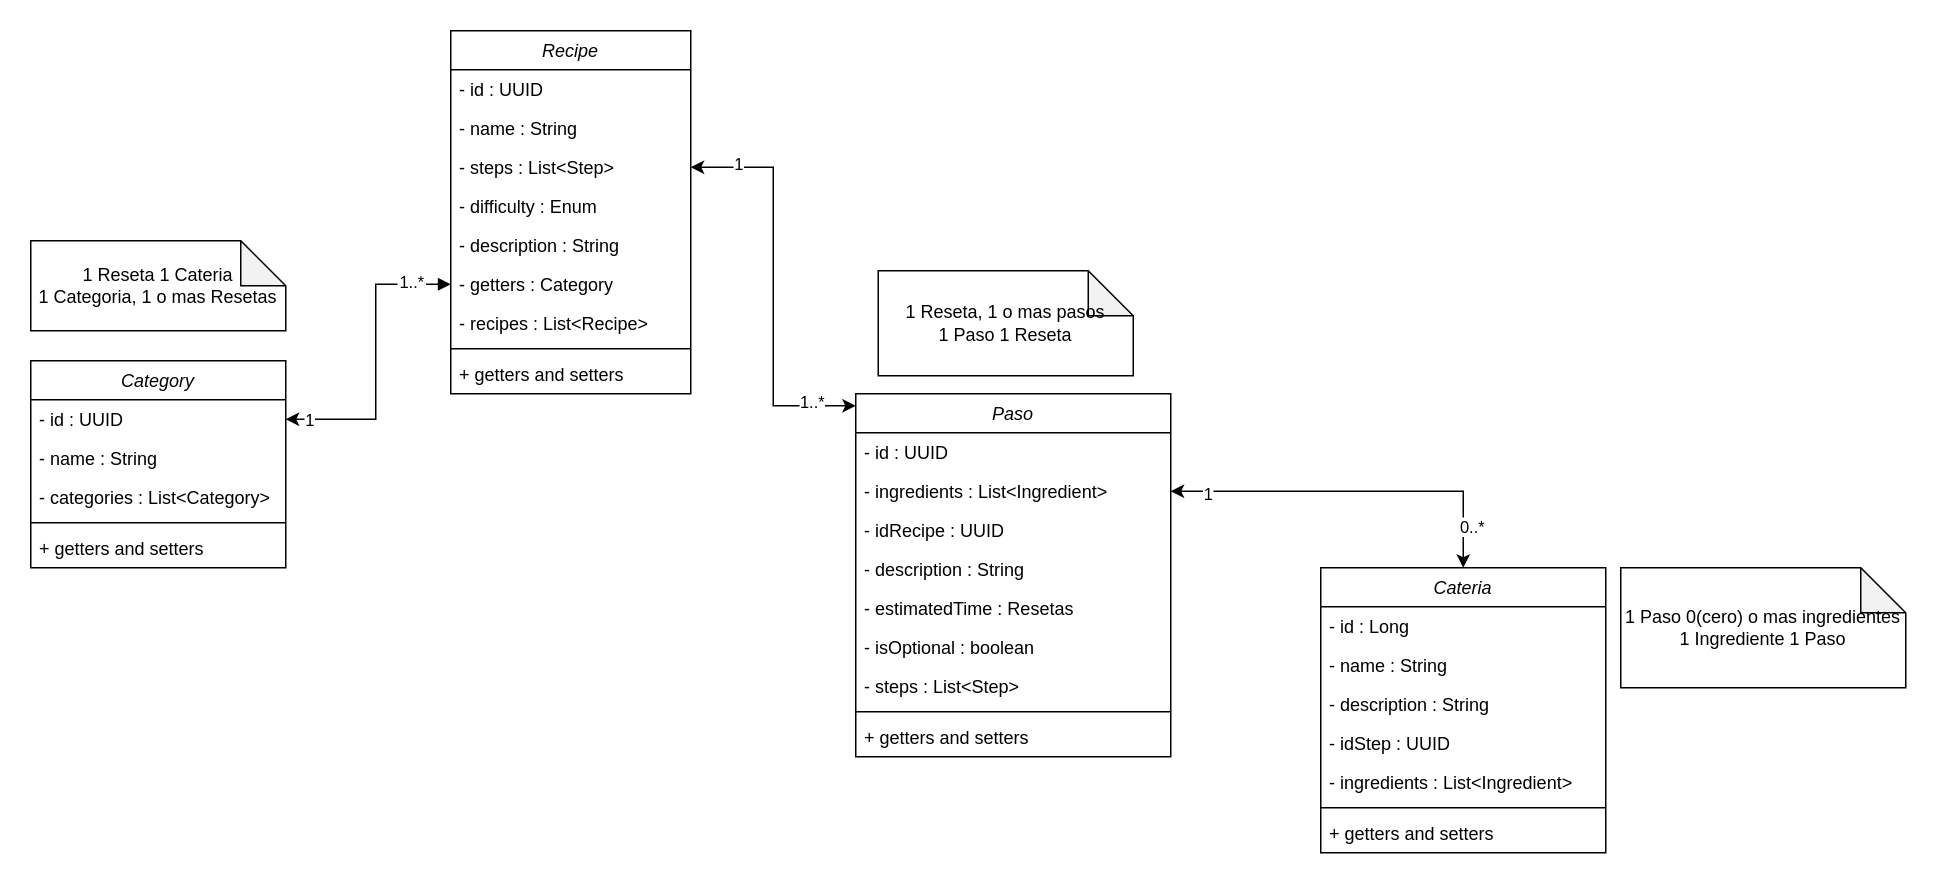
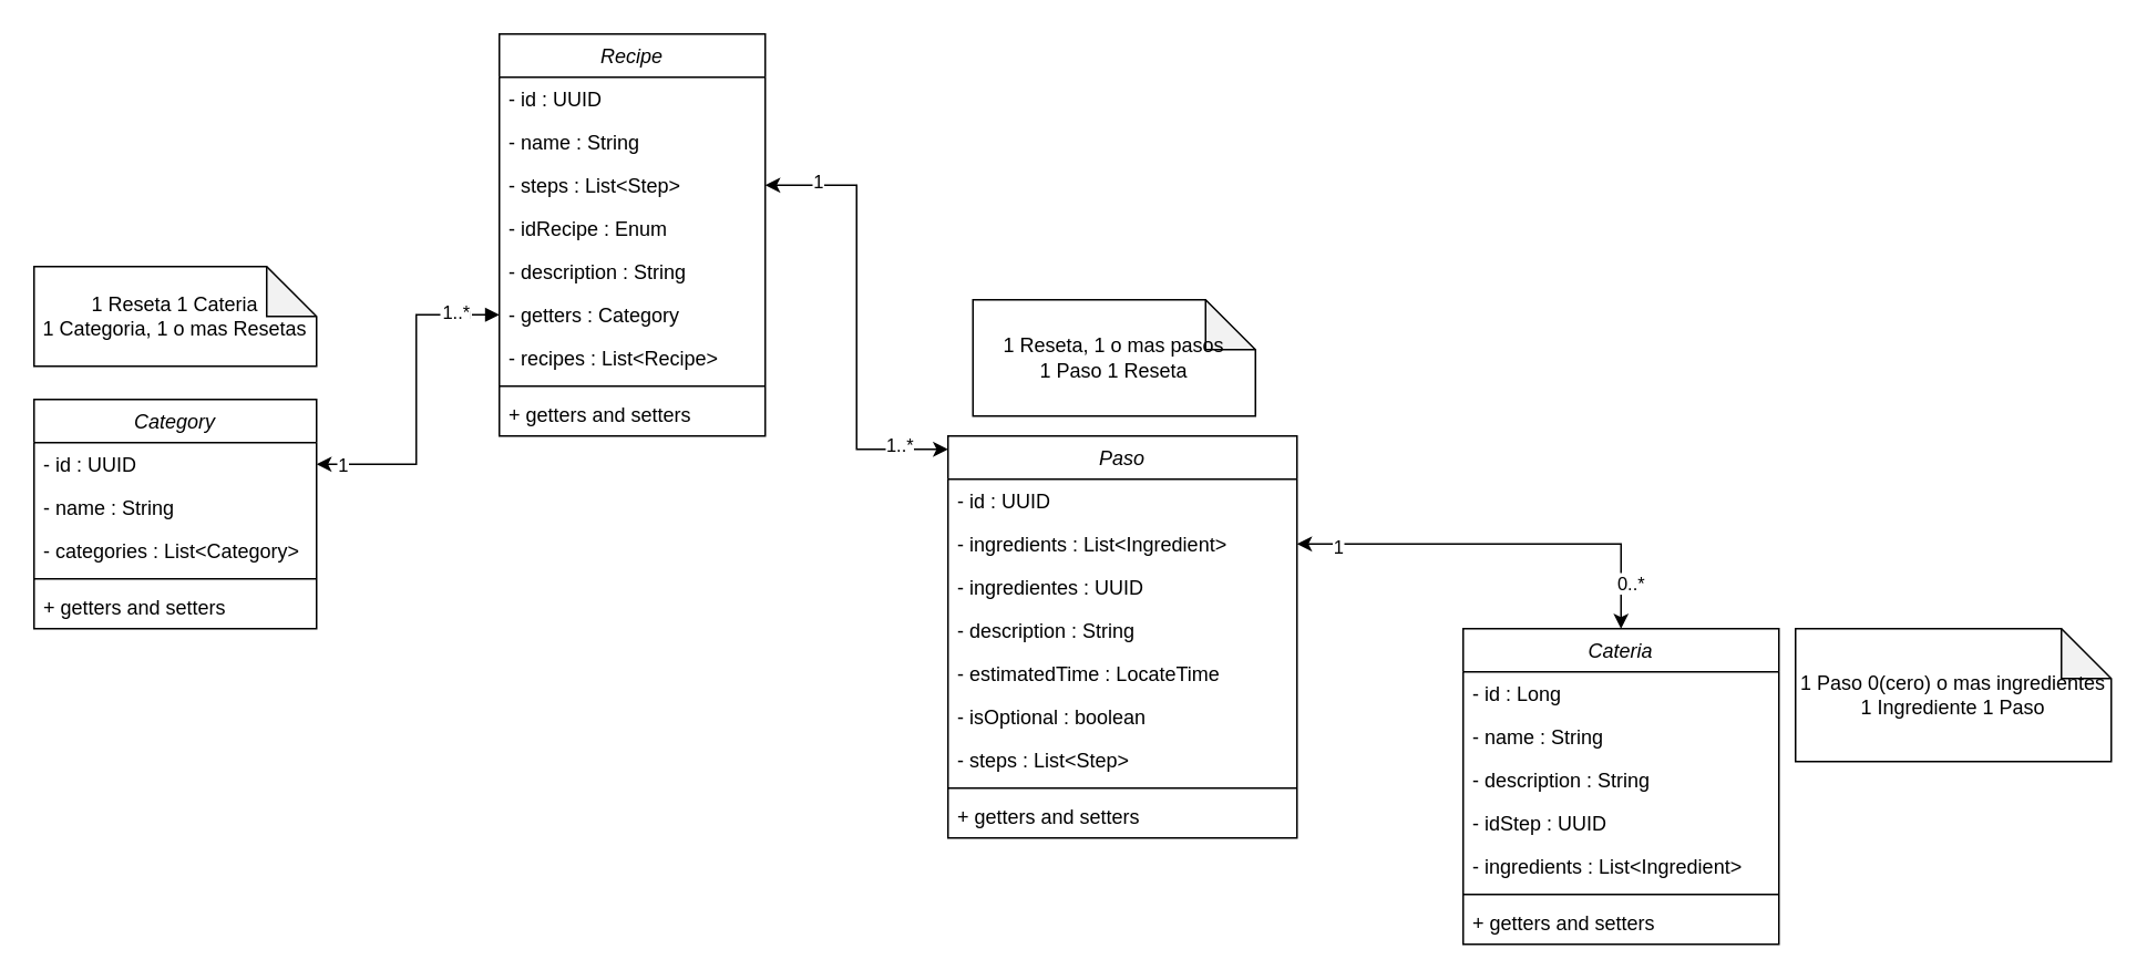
- <mxCell id="6" value="- difficulty : Enum" style="text;align=left;verticalAlign=top;spacingLeft=4;spacingRight=4;overflow=hidden;rotatable=0;points=[[0,0.5],[1,0.5]];portConstraint=eastwest;" parent="2" vertex="1"><mxGeometry y="104" width="160" height="26" as="geometry" /></mxCell>
+ <mxCell id="6" value="- idRecipe : Enum" style="text;align=left;verticalAlign=top;spacingLeft=4;spacingRight=4;overflow=hidden;rotatable=0;points=[[0,0.5],[1,0.5]];portConstraint=eastwest;" parent="2" vertex="1"><mxGeometry y="104" width="160" height="26" as="geometry" /></mxCell>
- <mxCell id="29" value="- idRecipe : UUID" style="text;align=left;verticalAlign=top;spacingLeft=4;spacingRight=4;overflow=hidden;rotatable=0;points=[[0,0.5],[1,0.5]];portConstraint=eastwest;" parent="26" vertex="1"><mxGeometry y="78" width="210" height="26" as="geometry" /></mxCell>
+ <mxCell id="29" value="- ingredientes : UUID" style="text;align=left;verticalAlign=top;spacingLeft=4;spacingRight=4;overflow=hidden;rotatable=0;points=[[0,0.5],[1,0.5]];portConstraint=eastwest;" parent="26" vertex="1"><mxGeometry y="78" width="210" height="26" as="geometry" /></mxCell>
- <mxCell id="31" value="- estimatedTime : Resetas" style="text;align=left;verticalAlign=top;spacingLeft=4;spacingRight=4;overflow=hidden;rotatable=0;points=[[0,0.5],[1,0.5]];portConstraint=eastwest;" parent="26" vertex="1"><mxGeometry y="130" width="210" height="26" as="geometry" /></mxCell>
+ <mxCell id="31" value="- estimatedTime : LocateTime" style="text;align=left;verticalAlign=top;spacingLeft=4;spacingRight=4;overflow=hidden;rotatable=0;points=[[0,0.5],[1,0.5]];portConstraint=eastwest;" parent="26" vertex="1"><mxGeometry y="130" width="210" height="26" as="geometry" /></mxCell>
